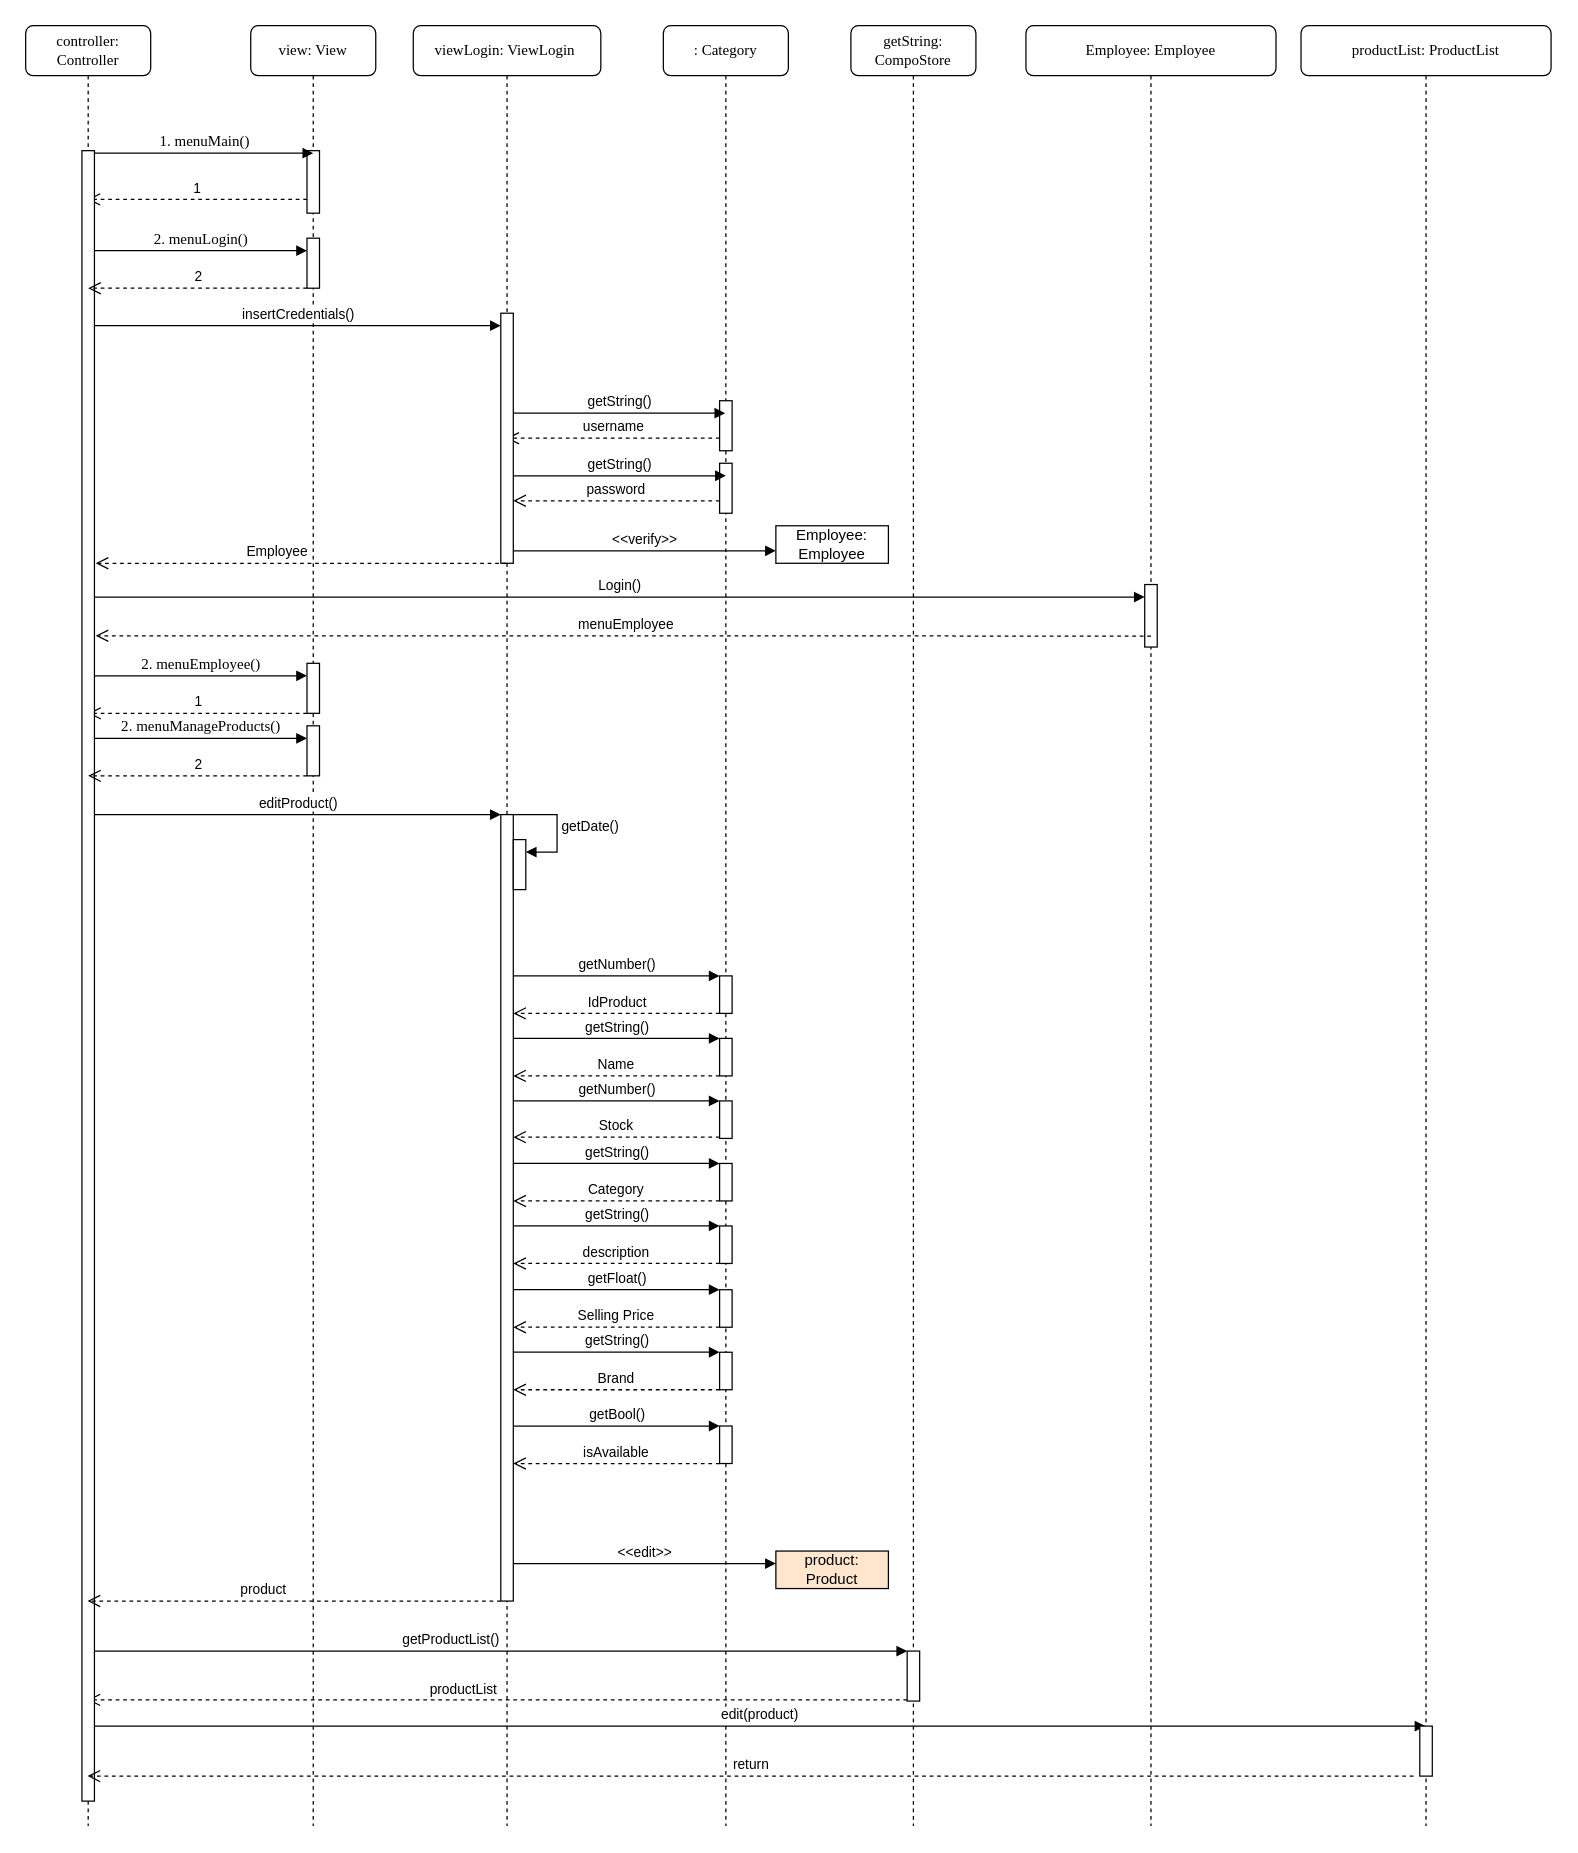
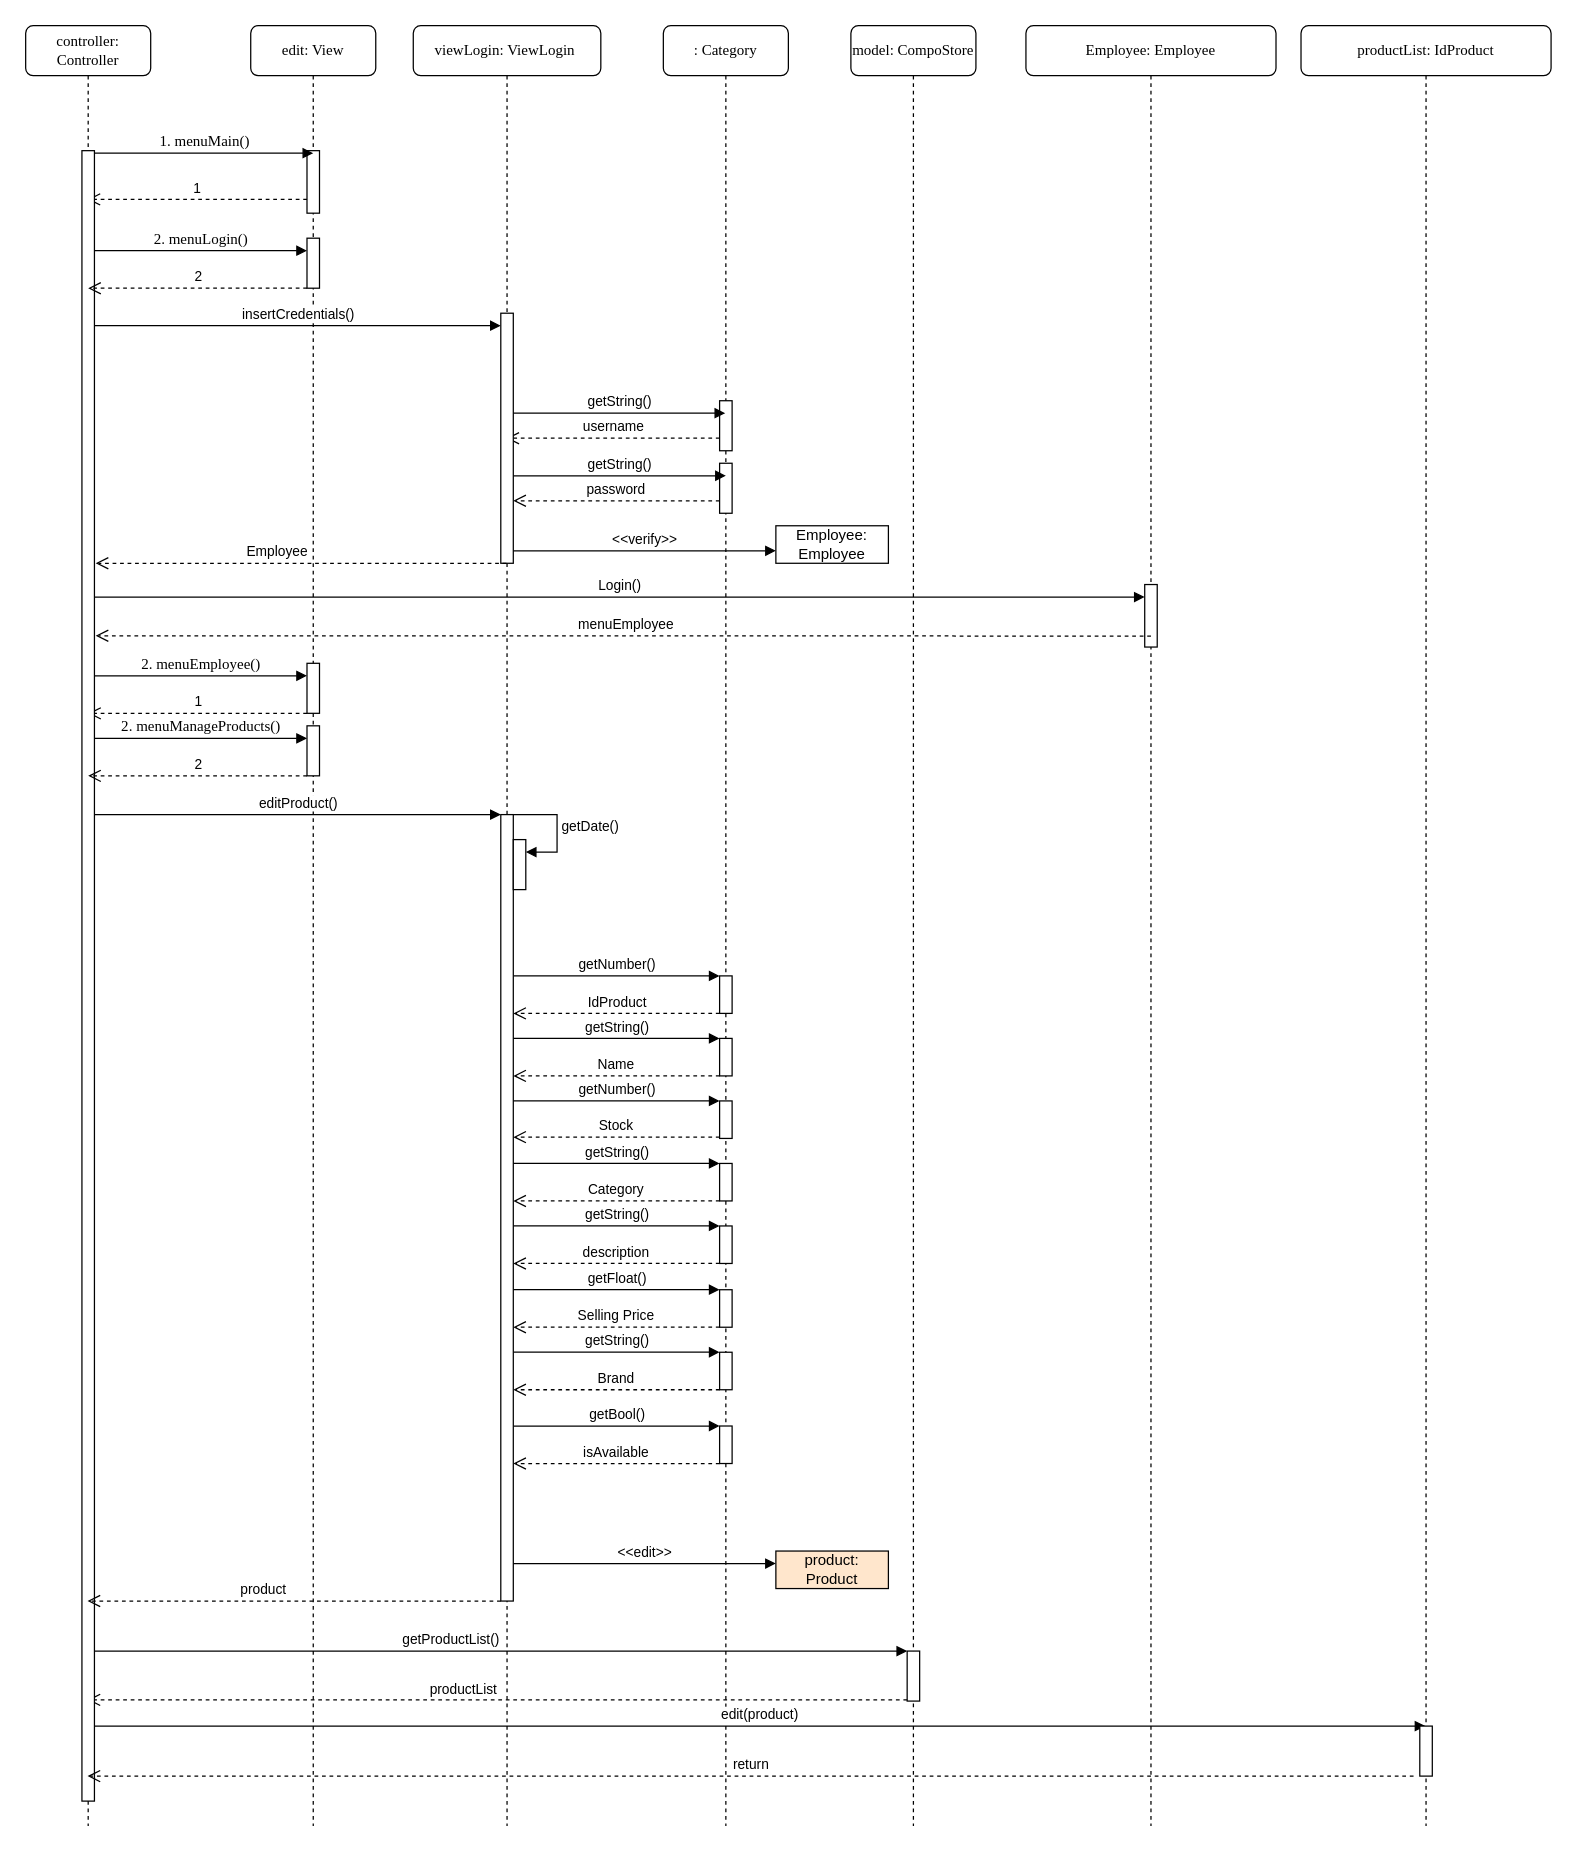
- <mxCell id="2" value="view: View" style="shape=umlLifeline;perimeter=lifelinePerimeter;whiteSpace=wrap;html=1;container=1;collapsible=0;recursiveResize=0;outlineConnect=0;rounded=1;shadow=0;comic=0;labelBackgroundColor=none;strokeWidth=1;fontFamily=Verdana;fontSize=12;align=center;" parent="1" vertex="1"><mxGeometry x="200" y="20" width="100" height="1440" as="geometry" /></mxCell>
+ <mxCell id="2" value="edit: View" style="shape=umlLifeline;perimeter=lifelinePerimeter;whiteSpace=wrap;html=1;container=1;collapsible=0;recursiveResize=0;outlineConnect=0;rounded=1;shadow=0;comic=0;labelBackgroundColor=none;strokeWidth=1;fontFamily=Verdana;fontSize=12;align=center;" parent="1" vertex="1"><mxGeometry x="200" y="20" width="100" height="1440" as="geometry" /></mxCell>
- <mxCell id="28" value="getString: CompoStore" style="shape=umlLifeline;perimeter=lifelinePerimeter;whiteSpace=wrap;html=1;container=1;collapsible=0;recursiveResize=0;outlineConnect=0;rounded=1;shadow=0;comic=0;labelBackgroundColor=none;strokeWidth=1;fontFamily=Verdana;fontSize=12;align=center;" parent="1" vertex="1"><mxGeometry x="680" y="20" width="100" height="1440" as="geometry" /></mxCell>
+ <mxCell id="28" value="model: CompoStore" style="shape=umlLifeline;perimeter=lifelinePerimeter;whiteSpace=wrap;html=1;container=1;collapsible=0;recursiveResize=0;outlineConnect=0;rounded=1;shadow=0;comic=0;labelBackgroundColor=none;strokeWidth=1;fontFamily=Verdana;fontSize=12;align=center;" parent="1" vertex="1"><mxGeometry x="680" y="20" width="100" height="1440" as="geometry" /></mxCell>
- <mxCell id="62" value="productList: ProductList" style="shape=umlLifeline;perimeter=lifelinePerimeter;whiteSpace=wrap;html=1;container=1;collapsible=0;recursiveResize=0;outlineConnect=0;rounded=1;shadow=0;comic=0;labelBackgroundColor=none;strokeWidth=1;fontFamily=Verdana;fontSize=12;align=center;" parent="1" vertex="1"><mxGeometry x="1040" y="20" width="200" height="1440" as="geometry" /></mxCell>
+ <mxCell id="62" value="productList: IdProduct" style="shape=umlLifeline;perimeter=lifelinePerimeter;whiteSpace=wrap;html=1;container=1;collapsible=0;recursiveResize=0;outlineConnect=0;rounded=1;shadow=0;comic=0;labelBackgroundColor=none;strokeWidth=1;fontFamily=Verdana;fontSize=12;align=center;" parent="1" vertex="1"><mxGeometry x="1040" y="20" width="200" height="1440" as="geometry" /></mxCell>
